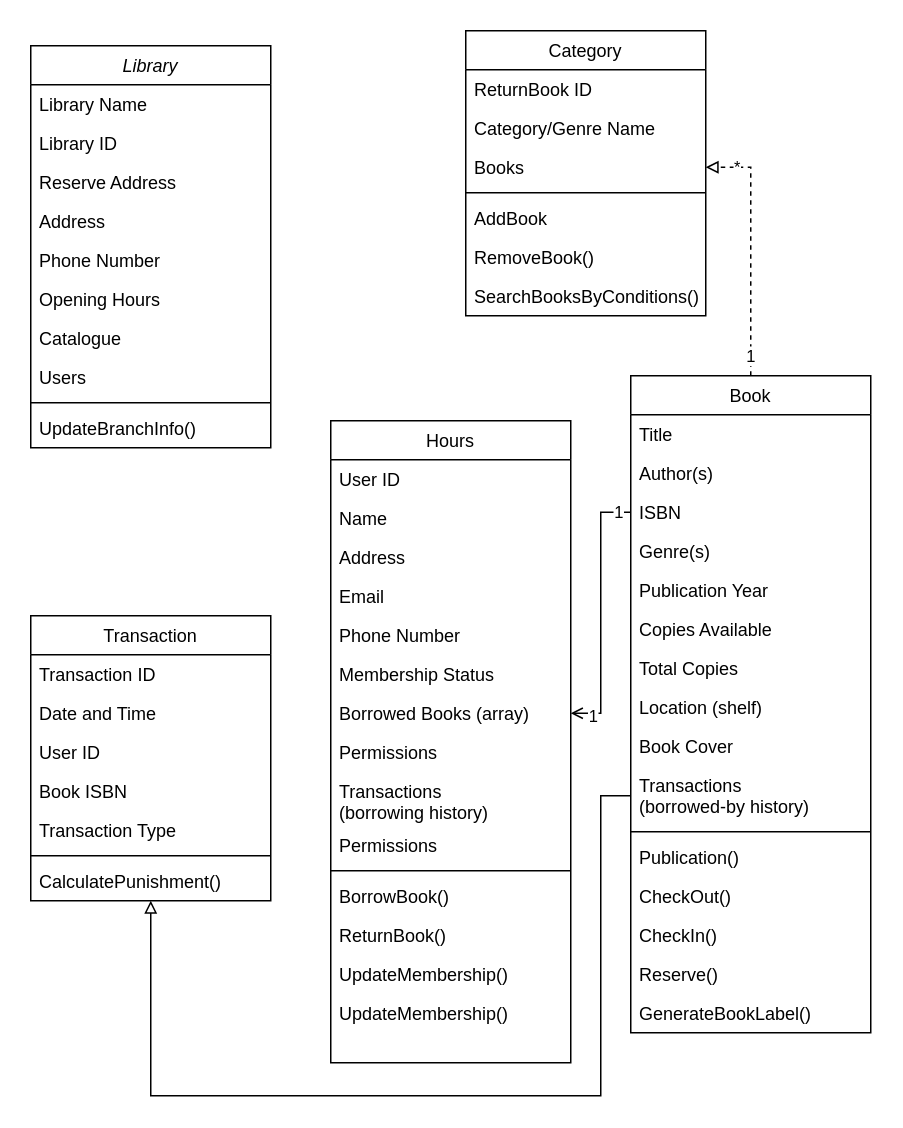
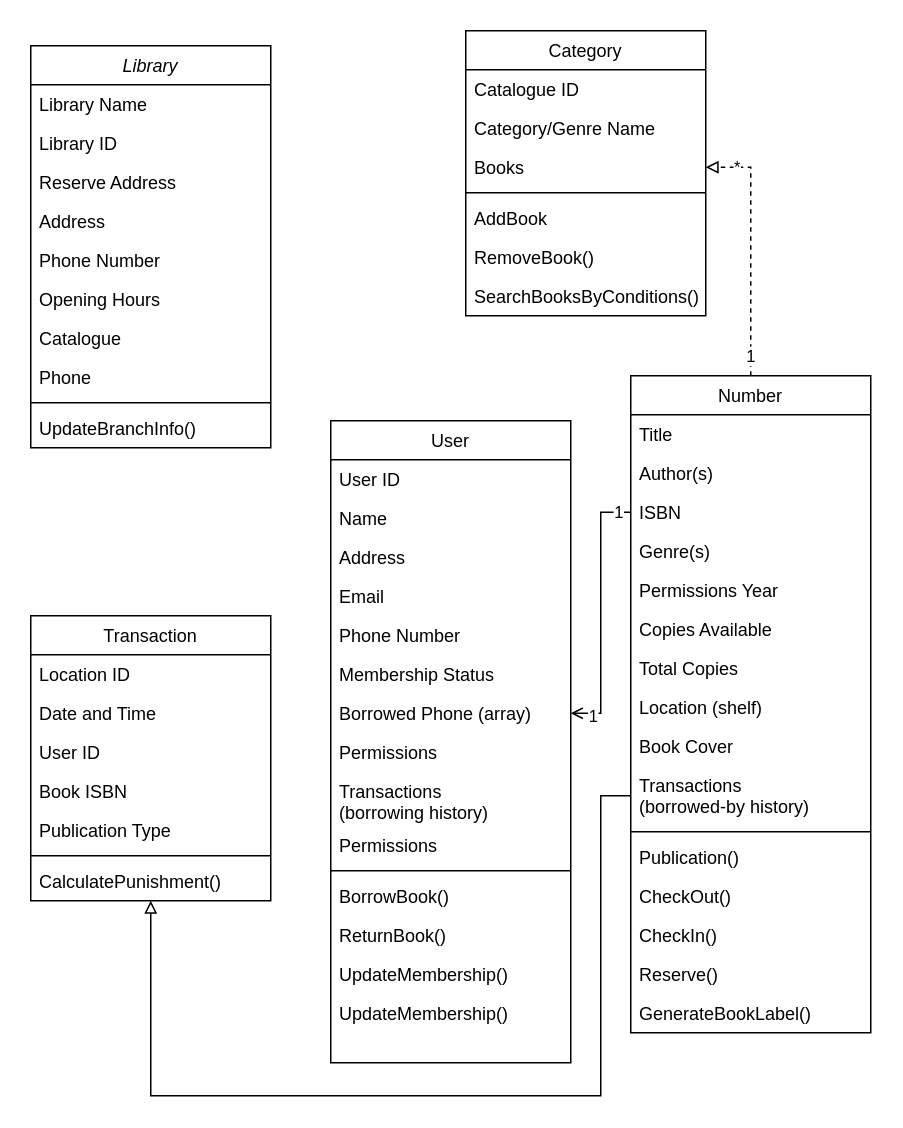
- <mxCell id="62" value="ReturnBook ID" style="text;align=left;verticalAlign=top;spacingLeft=4;spacingRight=4;overflow=hidden;rotatable=0;points=[[0,0.5],[1,0.5]];portConstraint=eastwest;" vertex="1" parent="61"><mxGeometry y="26" width="160" height="26" as="geometry" /></mxCell>
+ <mxCell id="62" value="Catalogue ID" style="text;align=left;verticalAlign=top;spacingLeft=4;spacingRight=4;overflow=hidden;rotatable=0;points=[[0,0.5],[1,0.5]];portConstraint=eastwest;" vertex="1" parent="61"><mxGeometry y="26" width="160" height="26" as="geometry" /></mxCell>
- <mxCell id="10" value="Users" style="text;align=left;verticalAlign=top;spacingLeft=4;spacingRight=4;overflow=hidden;rotatable=0;points=[[0,0.5],[1,0.5]];portConstraint=eastwest;rounded=0;shadow=0;html=0;" vertex="1" parent="2"><mxGeometry y="208" width="160" height="26" as="geometry" /></mxCell>
+ <mxCell id="10" value="Phone" style="text;align=left;verticalAlign=top;spacingLeft=4;spacingRight=4;overflow=hidden;rotatable=0;points=[[0,0.5],[1,0.5]];portConstraint=eastwest;rounded=0;shadow=0;html=0;" vertex="1" parent="2"><mxGeometry y="208" width="160" height="26" as="geometry" /></mxCell>
- <mxCell id="16" value="Book" style="swimlane;fontStyle=0;align=center;verticalAlign=top;childLayout=stackLayout;horizontal=1;startSize=26;horizontalStack=0;resizeParent=1;resizeLast=0;collapsible=1;marginBottom=0;rounded=0;shadow=0;strokeWidth=1;" vertex="1" parent="1"><mxGeometry x="420" y="250" width="160" height="438" as="geometry"><mxRectangle x="550" y="140" width="160" height="26" as="alternateBounds" /></mxGeometry></mxCell>
+ <mxCell id="16" value="Number" style="swimlane;fontStyle=0;align=center;verticalAlign=top;childLayout=stackLayout;horizontal=1;startSize=26;horizontalStack=0;resizeParent=1;resizeLast=0;collapsible=1;marginBottom=0;rounded=0;shadow=0;strokeWidth=1;" vertex="1" parent="1"><mxGeometry x="420" y="250" width="160" height="438" as="geometry"><mxRectangle x="550" y="140" width="160" height="26" as="alternateBounds" /></mxGeometry></mxCell>
- <mxCell id="33" value="Hours" style="swimlane;fontStyle=0;align=center;verticalAlign=top;childLayout=stackLayout;horizontal=1;startSize=26;horizontalStack=0;resizeParent=1;resizeLast=0;collapsible=1;marginBottom=0;rounded=0;shadow=0;strokeWidth=1;" vertex="1" parent="1"><mxGeometry x="220" y="280" width="160" height="428" as="geometry"><mxRectangle x="290" y="300" width="160" height="26" as="alternateBounds" /></mxGeometry></mxCell>
+ <mxCell id="33" value="User" style="swimlane;fontStyle=0;align=center;verticalAlign=top;childLayout=stackLayout;horizontal=1;startSize=26;horizontalStack=0;resizeParent=1;resizeLast=0;collapsible=1;marginBottom=0;rounded=0;shadow=0;strokeWidth=1;" vertex="1" parent="1"><mxGeometry x="220" y="280" width="160" height="428" as="geometry"><mxRectangle x="290" y="300" width="160" height="26" as="alternateBounds" /></mxGeometry></mxCell>
- <mxCell id="21" value="Publication Year" style="text;align=left;verticalAlign=top;spacingLeft=4;spacingRight=4;overflow=hidden;rotatable=0;points=[[0,0.5],[1,0.5]];portConstraint=eastwest;rounded=0;shadow=0;html=0;" vertex="1" parent="16"><mxGeometry y="130" width="160" height="26" as="geometry" /></mxCell>
+ <mxCell id="21" value="Permissions Year" style="text;align=left;verticalAlign=top;spacingLeft=4;spacingRight=4;overflow=hidden;rotatable=0;points=[[0,0.5],[1,0.5]];portConstraint=eastwest;rounded=0;shadow=0;html=0;" vertex="1" parent="16"><mxGeometry y="130" width="160" height="26" as="geometry" /></mxCell>
- <mxCell id="50" value="Transaction ID" style="text;align=left;verticalAlign=top;spacingLeft=4;spacingRight=4;overflow=hidden;rotatable=0;points=[[0,0.5],[1,0.5]];portConstraint=eastwest;" vertex="1" parent="49"><mxGeometry y="26" width="160" height="26" as="geometry" /></mxCell>
+ <mxCell id="50" value="Location ID" style="text;align=left;verticalAlign=top;spacingLeft=4;spacingRight=4;overflow=hidden;rotatable=0;points=[[0,0.5],[1,0.5]];portConstraint=eastwest;" vertex="1" parent="49"><mxGeometry y="26" width="160" height="26" as="geometry" /></mxCell>
- <mxCell id="40" value="Borrowed Books (array)" style="text;align=left;verticalAlign=top;spacingLeft=4;spacingRight=4;overflow=hidden;rotatable=0;points=[[0,0.5],[1,0.5]];portConstraint=eastwest;" vertex="1" parent="33"><mxGeometry y="182" width="160" height="26" as="geometry" /></mxCell>
+ <mxCell id="40" value="Borrowed Phone (array)" style="text;align=left;verticalAlign=top;spacingLeft=4;spacingRight=4;overflow=hidden;rotatable=0;points=[[0,0.5],[1,0.5]];portConstraint=eastwest;" vertex="1" parent="33"><mxGeometry y="182" width="160" height="26" as="geometry" /></mxCell>
- <mxCell id="54" value="Transaction Type " style="text;align=left;verticalAlign=top;spacingLeft=4;spacingRight=4;overflow=hidden;rotatable=0;points=[[0,0.5],[1,0.5]];portConstraint=eastwest;rounded=0;shadow=0;html=0;" vertex="1" parent="49"><mxGeometry y="130" width="160" height="26" as="geometry" /></mxCell>
+ <mxCell id="54" value="Publication Type " style="text;align=left;verticalAlign=top;spacingLeft=4;spacingRight=4;overflow=hidden;rotatable=0;points=[[0,0.5],[1,0.5]];portConstraint=eastwest;rounded=0;shadow=0;html=0;" vertex="1" parent="49"><mxGeometry y="130" width="160" height="26" as="geometry" /></mxCell>
